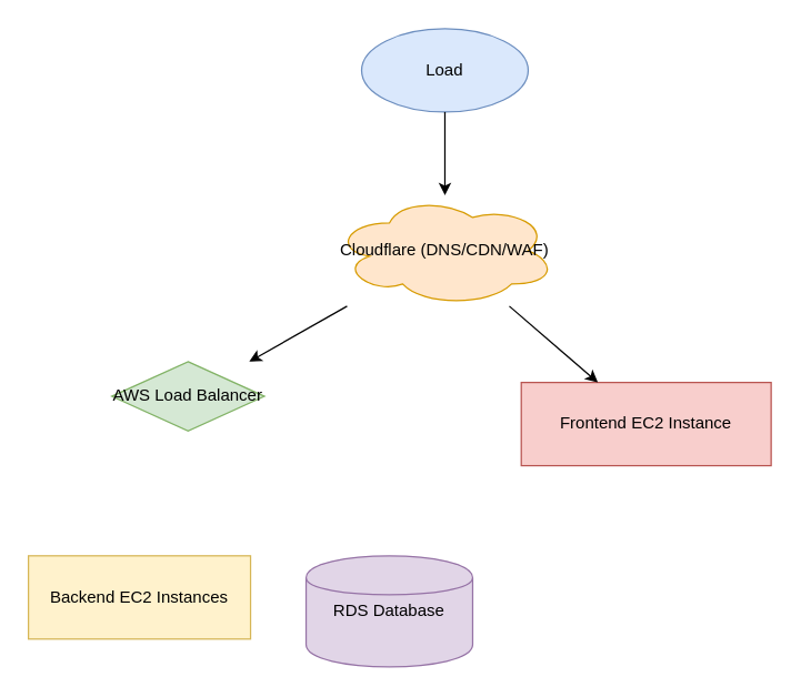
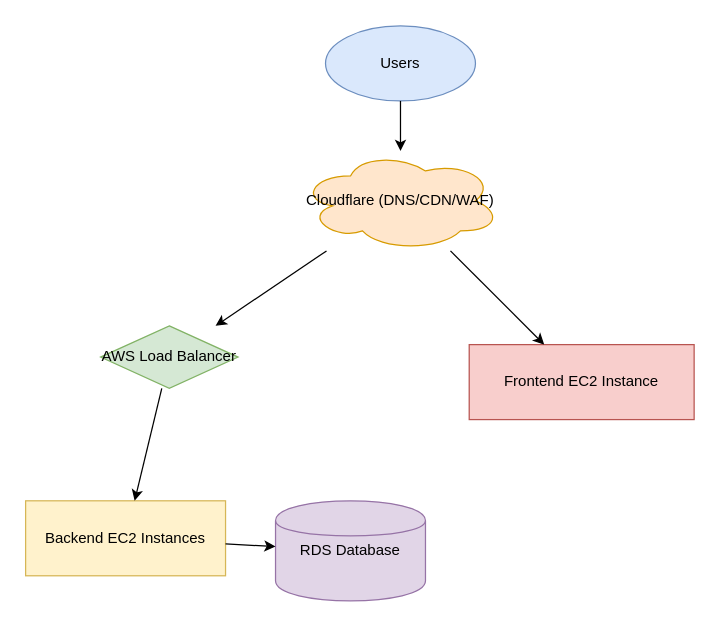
- <mxCell id="2" value="Load" style="shape=ellipse;whiteSpace=wrap;html=1;fillColor=#dae8fc;strokeColor=#6c8ebf;" vertex="1" parent="1"><mxGeometry x="260" y="20" width="120" height="60" as="geometry" /></mxCell>
+ <mxCell id="2" value="Users" style="shape=ellipse;whiteSpace=wrap;html=1;fillColor=#dae8fc;strokeColor=#6c8ebf;" vertex="1" parent="1"><mxGeometry x="260" y="20" width="120" height="60" as="geometry" /></mxCell>
- <mxCell id="3" value="Cloudflare (DNS/CDN/WAF)" style="shape=cloud;whiteSpace=wrap;html=1;fillColor=#ffe6cc;strokeColor=#d79b00;" vertex="1" parent="1"><mxGeometry x="240" y="140" width="160" height="80" as="geometry" /></mxCell>
+ <mxCell id="3" value="Cloudflare (DNS/CDN/WAF)" style="shape=cloud;whiteSpace=wrap;html=1;fillColor=#ffe6cc;strokeColor=#d79b00;" vertex="1" parent="1"><mxGeometry x="240" y="120" width="160" height="80" as="geometry" /></mxCell>
+ <mxCell id="11" edge="1" parent="1" source="4" target="5"><mxGeometry relative="1" as="geometry" /></mxCell>
+ <mxCell id="12" edge="1" parent="1" source="5" target="6"><mxGeometry relative="1" as="geometry" /></mxCell>
